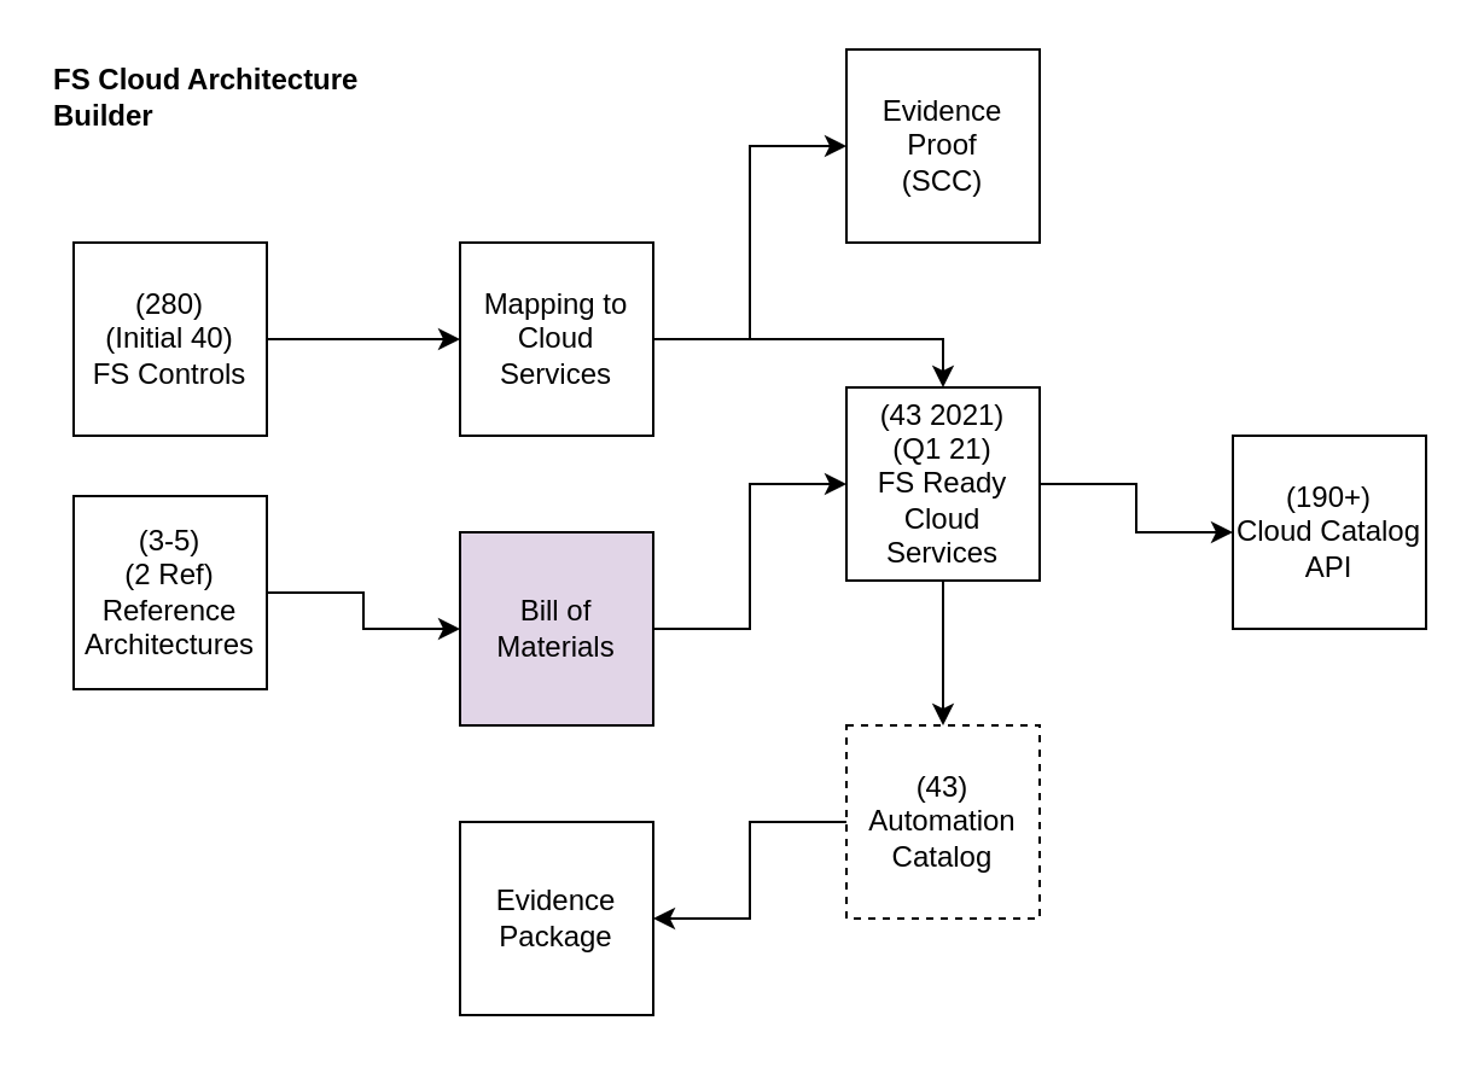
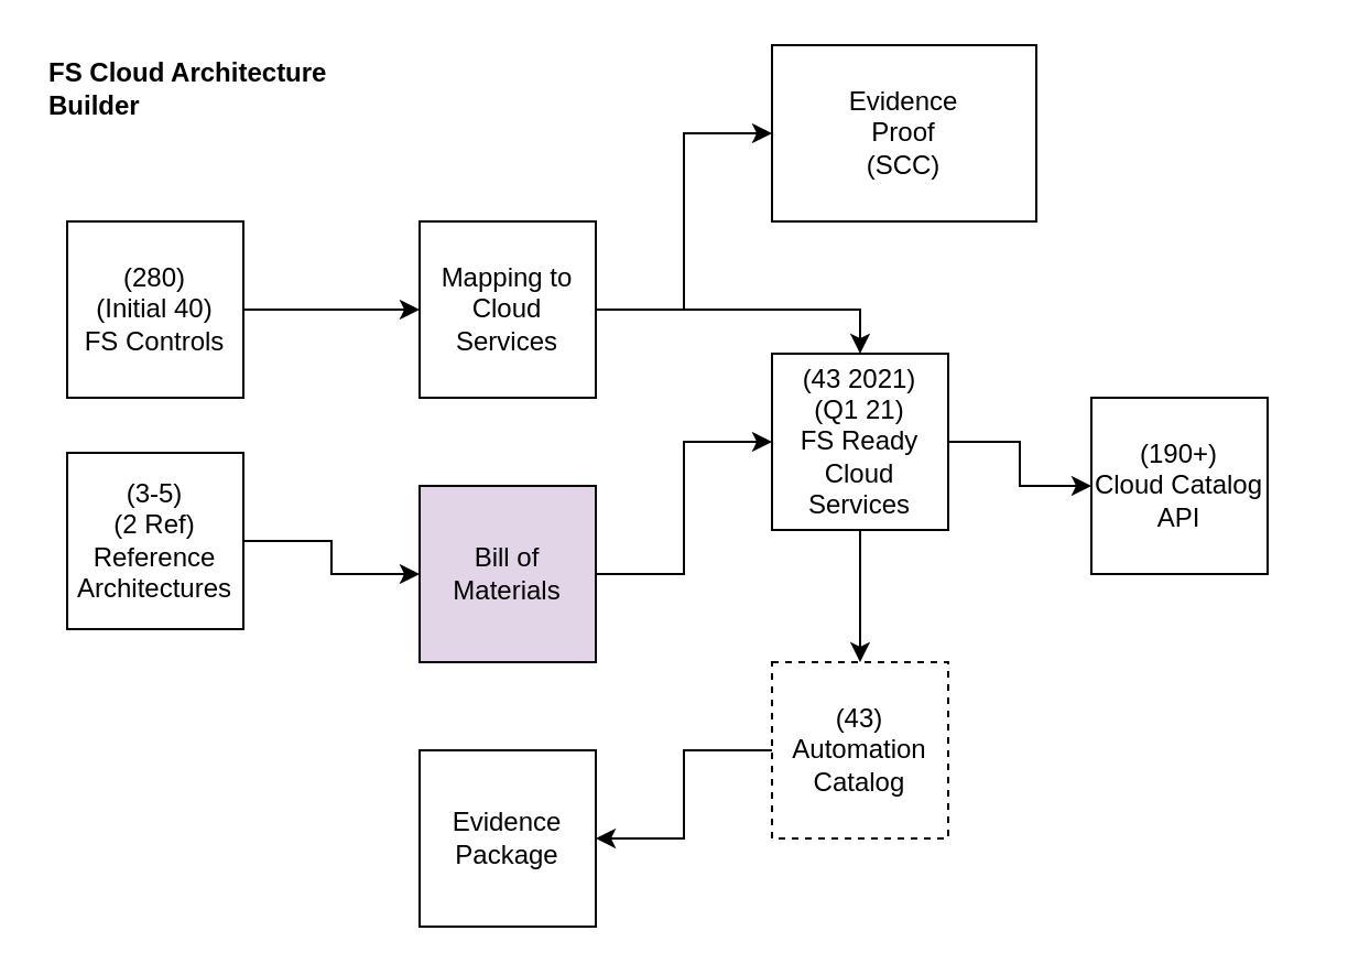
- <mxCell id="19" value="Evidence&lt;br&gt;Proof&lt;br&gt;(SCC)" style="whiteSpace=wrap;html=1;aspect=fixed;" vertex="1" parent="1"><mxGeometry x="350" y="20" width="80" height="80" as="geometry" /></mxCell>
+ <mxCell id="19" value="Evidence&lt;br&gt;Proof&lt;br&gt;(SCC)" style="whiteSpace=wrap;html=1;aspect=fixed;" vertex="1" parent="1"><mxGeometry x="350" y="20" width="120" height="80" as="geometry" /></mxCell>
- <mxCell id="14" value="(190+)&lt;br&gt;Cloud Catalog API" style="whiteSpace=wrap;html=1;aspect=fixed;" parent="1" vertex="1"><mxGeometry x="510" y="180" width="80" height="80" as="geometry" /></mxCell>
+ <mxCell id="14" value="(190+)&lt;br&gt;Cloud Catalog API" style="whiteSpace=wrap;html=1;aspect=fixed;" parent="1" vertex="1"><mxGeometry x="495" y="180" width="80" height="80" as="geometry" /></mxCell>
